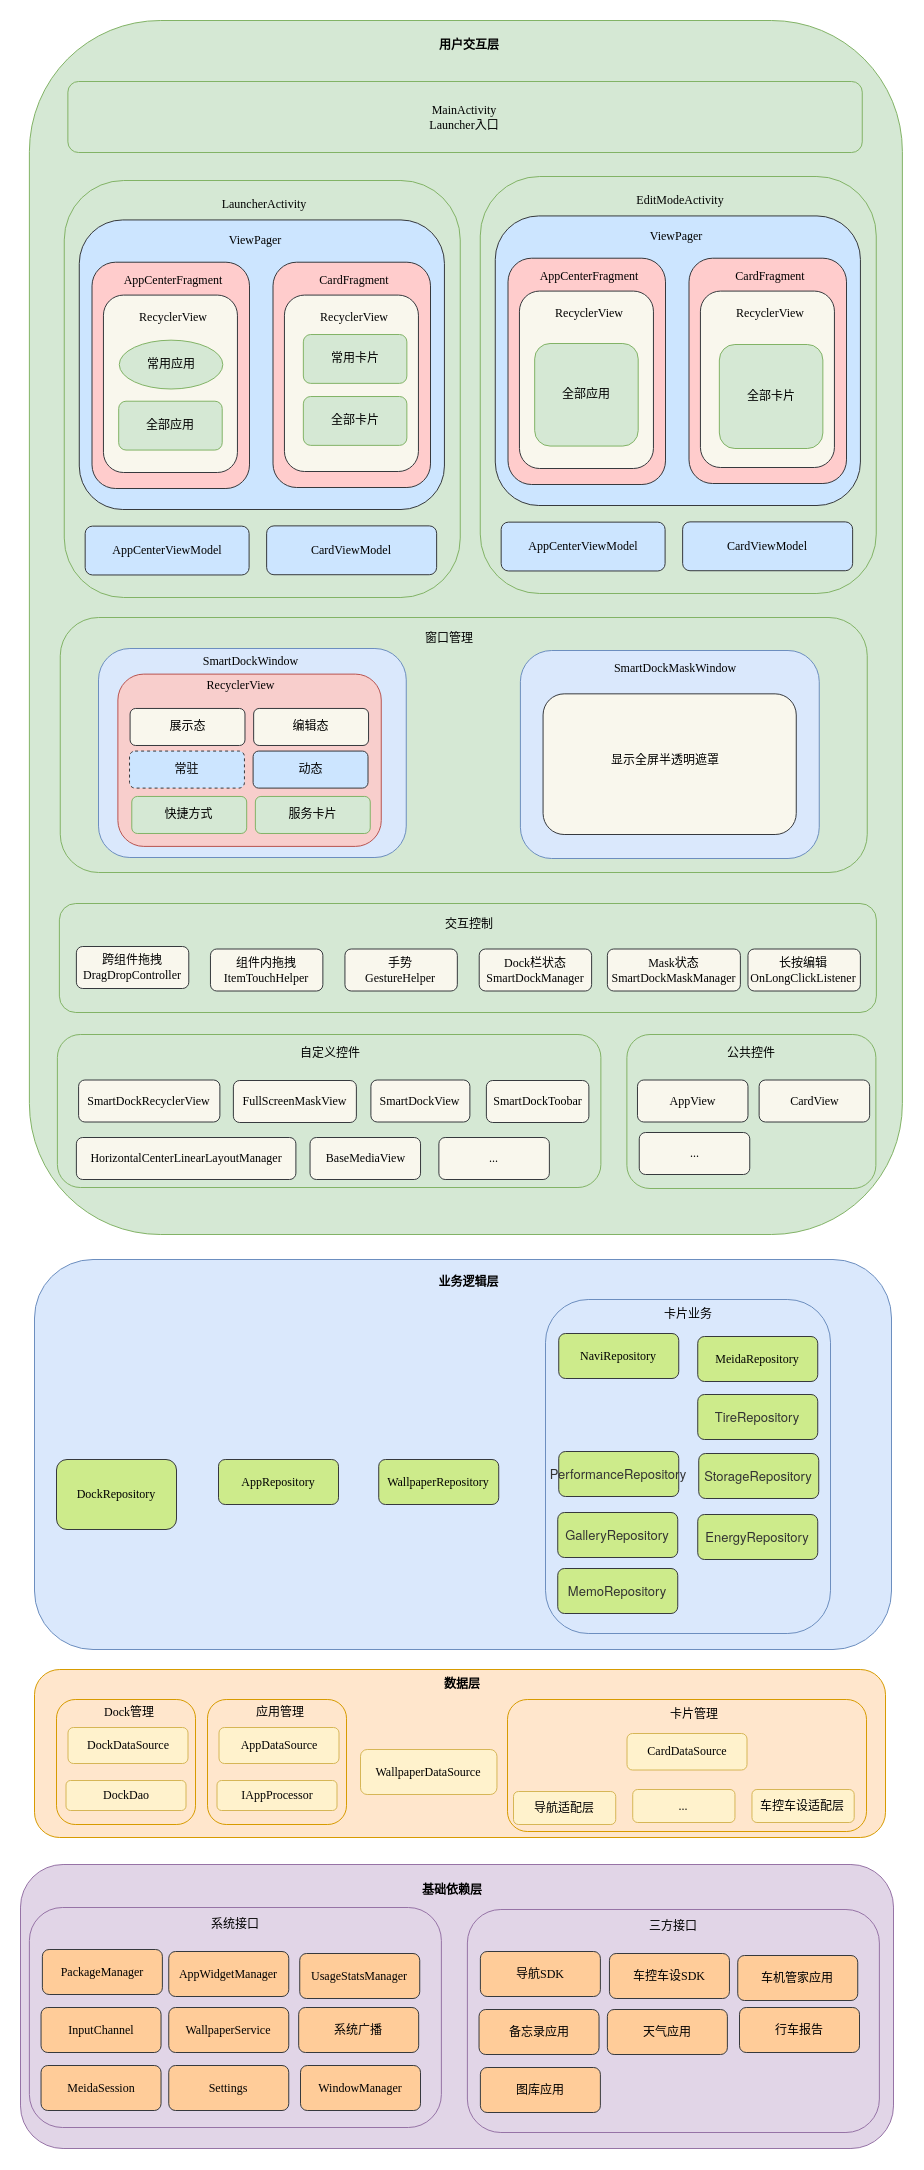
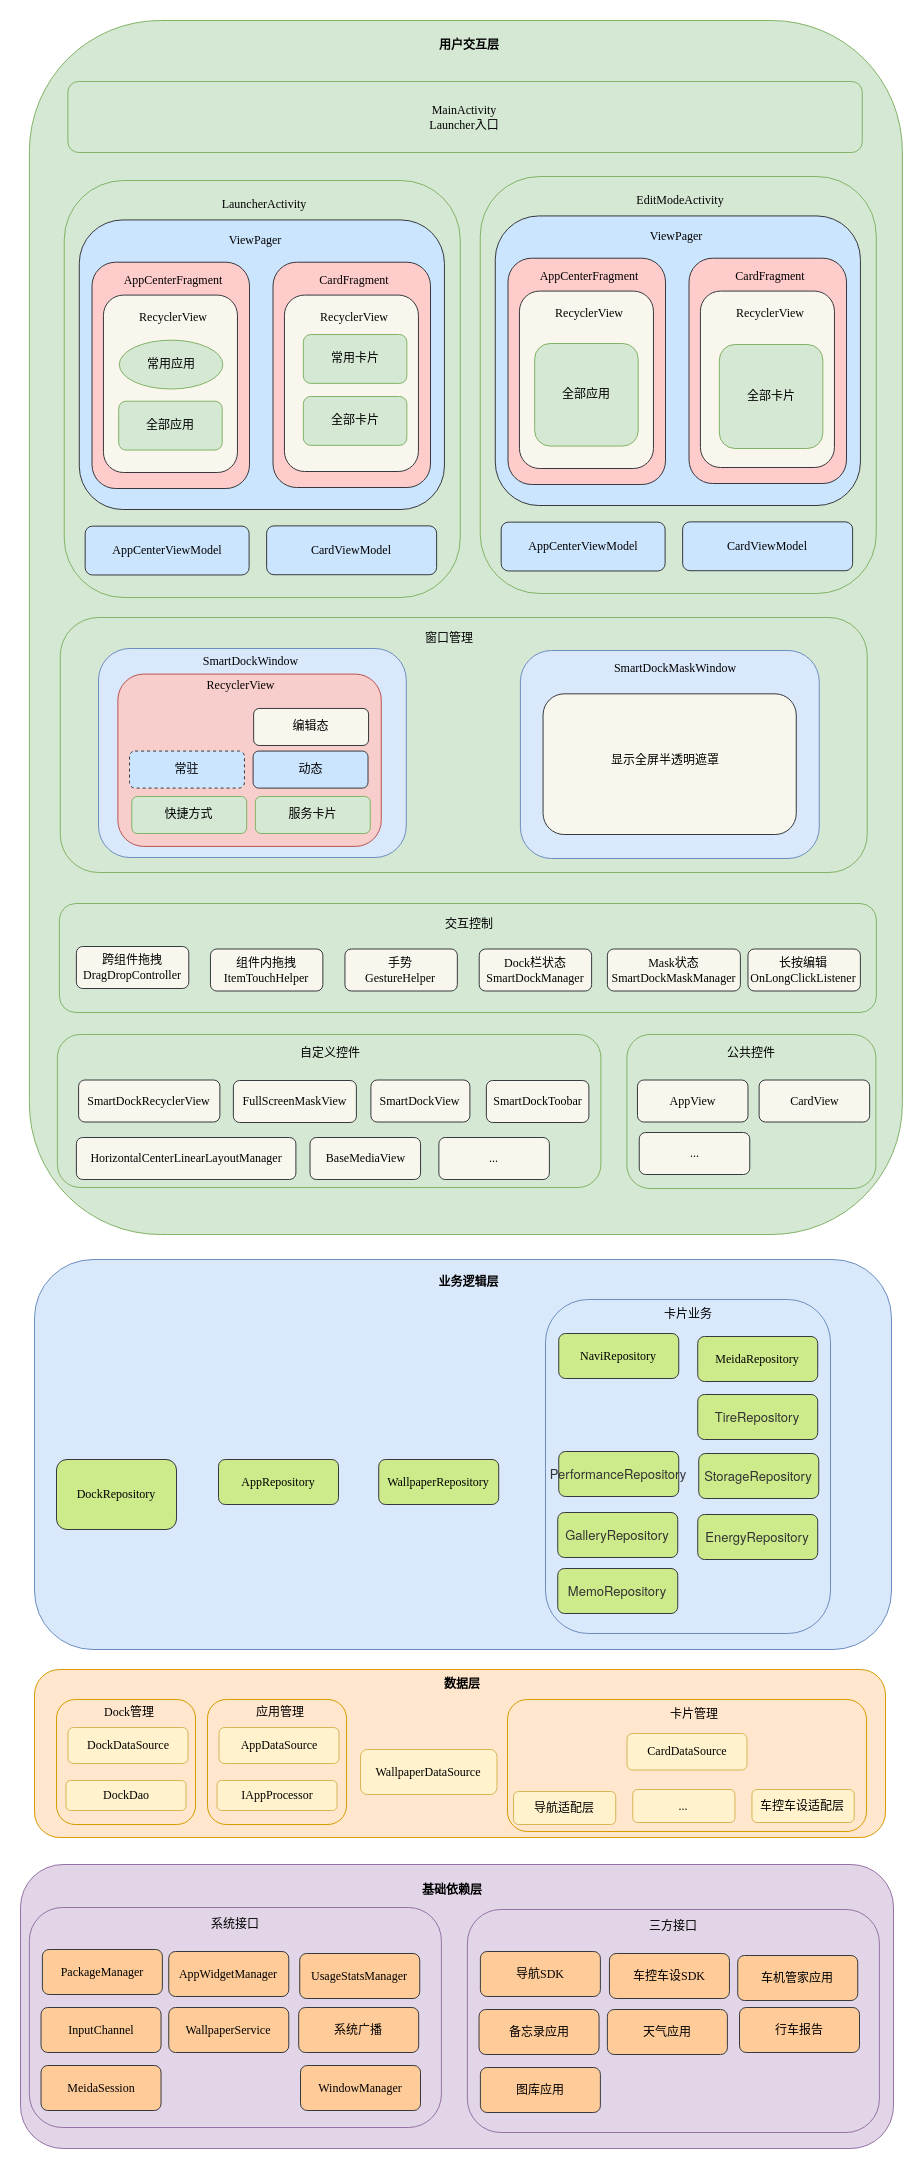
- <mxCell id="93" value="展示态" style="rounded=1;whiteSpace=wrap;html=1;strokeColor=#36393d;align=center;verticalAlign=middle;fontFamily=Comic Sans MS;fontSize=12;fillColor=#f9f7ed;" vertex="1" parent="88"><mxGeometry x="0.551" width="114.901" height="37.032" as="geometry" /></mxCell>
- <mxCell id="35" value="Settings" style="rounded=1;whiteSpace=wrap;html=1;strokeColor=#36393d;align=center;verticalAlign=middle;fontFamily=Comic Sans MS;fontSize=12;fillColor=#ffcc99;fillStyle=auto;" vertex="1" parent="1"><mxGeometry x="168.26" y="2065" width="120" height="45" as="geometry" /></mxCell>
